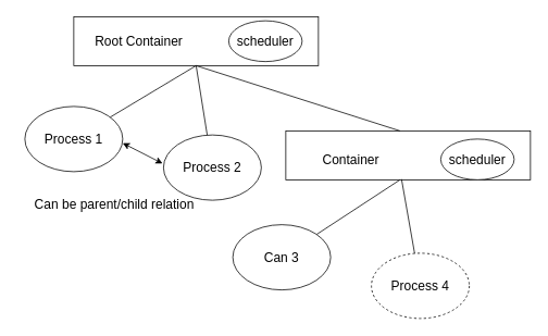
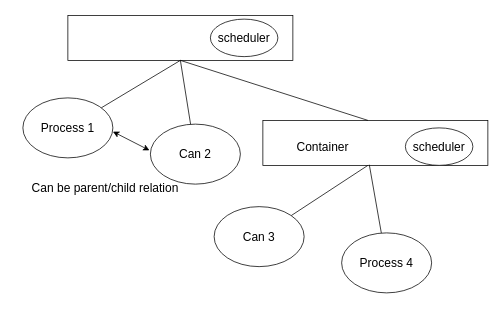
- <mxCell id="3" value="Root Container" style="text;html=1;strokeColor=none;fillColor=none;align=center;verticalAlign=middle;whiteSpace=wrap;rounded=0;fontSize=16;" vertex="1" parent="1"><mxGeometry x="110" y="40" width="120" height="20" as="geometry" /></mxCell>
- <mxCell id="8" value="Process 2" style="ellipse;whiteSpace=wrap;html=1;fontSize=16;" vertex="1" parent="1"><mxGeometry x="200" y="165" width="120" height="80" as="geometry" /></mxCell>
+ <mxCell id="8" value="Can 2" style="ellipse;whiteSpace=wrap;html=1;fontSize=16;" vertex="1" parent="1"><mxGeometry x="200" y="165" width="120" height="80" as="geometry" /></mxCell>
- <mxCell id="16" value="Process 4" style="ellipse;whiteSpace=wrap;html=1;fontSize=16;dashed=1;" vertex="1" parent="1"><mxGeometry x="455" y="310" width="120" height="80" as="geometry" /></mxCell>
+ <mxCell id="16" value="Process 4" style="ellipse;whiteSpace=wrap;html=1;fontSize=16;" vertex="1" parent="1"><mxGeometry x="455" y="310" width="120" height="80" as="geometry" /></mxCell>
